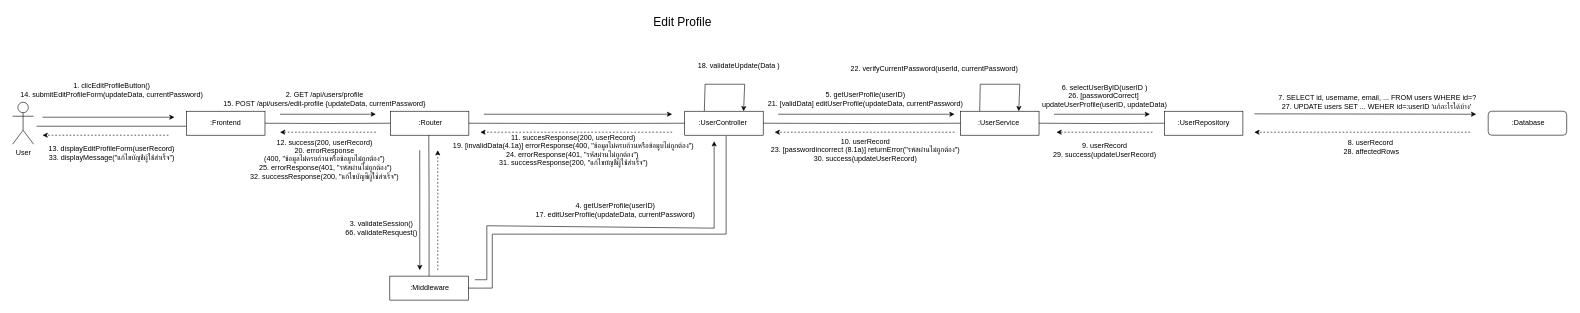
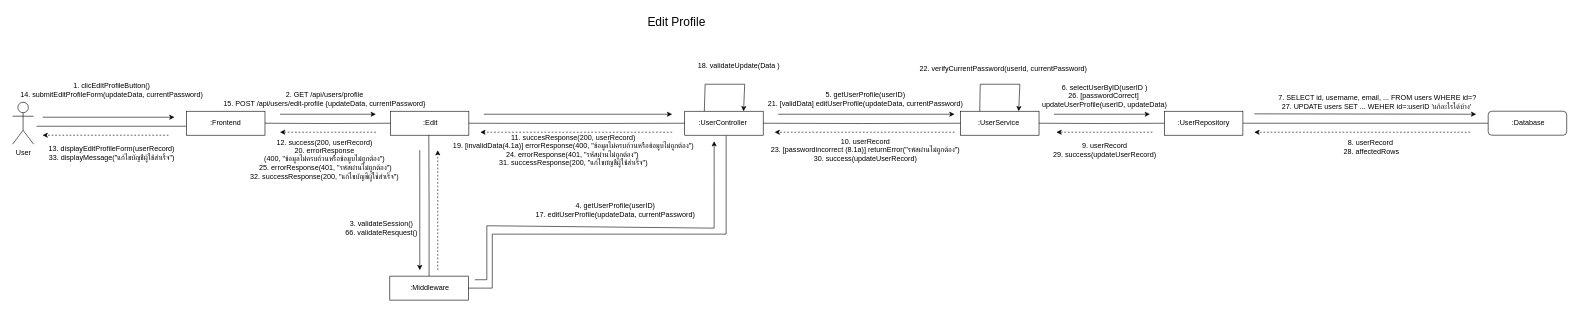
- <mxCell id="26" value="Edit Profile" style="text;html=1;align=center;verticalAlign=middle;whiteSpace=wrap;rounded=0;fontSize=20;" vertex="1" parent="1"><mxGeometry x="965" y="20" width="345" height="30" as="geometry" /></mxCell>
+ <mxCell id="26" value="Edit Profile" style="text;html=1;align=center;verticalAlign=middle;whiteSpace=wrap;rounded=0;fontSize=20;" vertex="1" parent="1"><mxGeometry x="955" y="20" width="345" height="30" as="geometry" /></mxCell>
- <mxCell id="53" value="22. verifyCurrentPassword(userId, currentPassword)" style="text;html=1;align=center;verticalAlign=middle;resizable=0;points=[];autosize=1;strokeColor=none;fillColor=none;" vertex="1" parent="1"><mxGeometry x="1406.82" y="100" width="300" height="30" as="geometry" /></mxCell>
+ <mxCell id="53" value="22. verifyCurrentPassword(userId, currentPassword)" style="text;html=1;align=center;verticalAlign=middle;resizable=0;points=[];autosize=1;strokeColor=none;fillColor=none;" vertex="1" parent="1"><mxGeometry x="1521.82" y="100" width="300" height="30" as="geometry" /></mxCell>
- <mxCell id="7" value="&amp;nbsp;:Router" style="rounded=0;whiteSpace=wrap;html=1;" vertex="1" parent="1"><mxGeometry x="650" y="185" width="130.91" height="40" as="geometry" /></mxCell>
+ <mxCell id="7" value="&amp;nbsp;:Edit" style="rounded=0;whiteSpace=wrap;html=1;" vertex="1" parent="1"><mxGeometry x="650" y="185" width="130.91" height="40" as="geometry" /></mxCell>
+ <mxCell id="19" style="edgeStyle=orthogonalEdgeStyle;rounded=0;orthogonalLoop=1;jettySize=auto;html=1;endArrow=none;startFill=0;" edge="1" parent="1" source="20" target="25"><mxGeometry relative="1" as="geometry" /></mxCell>
